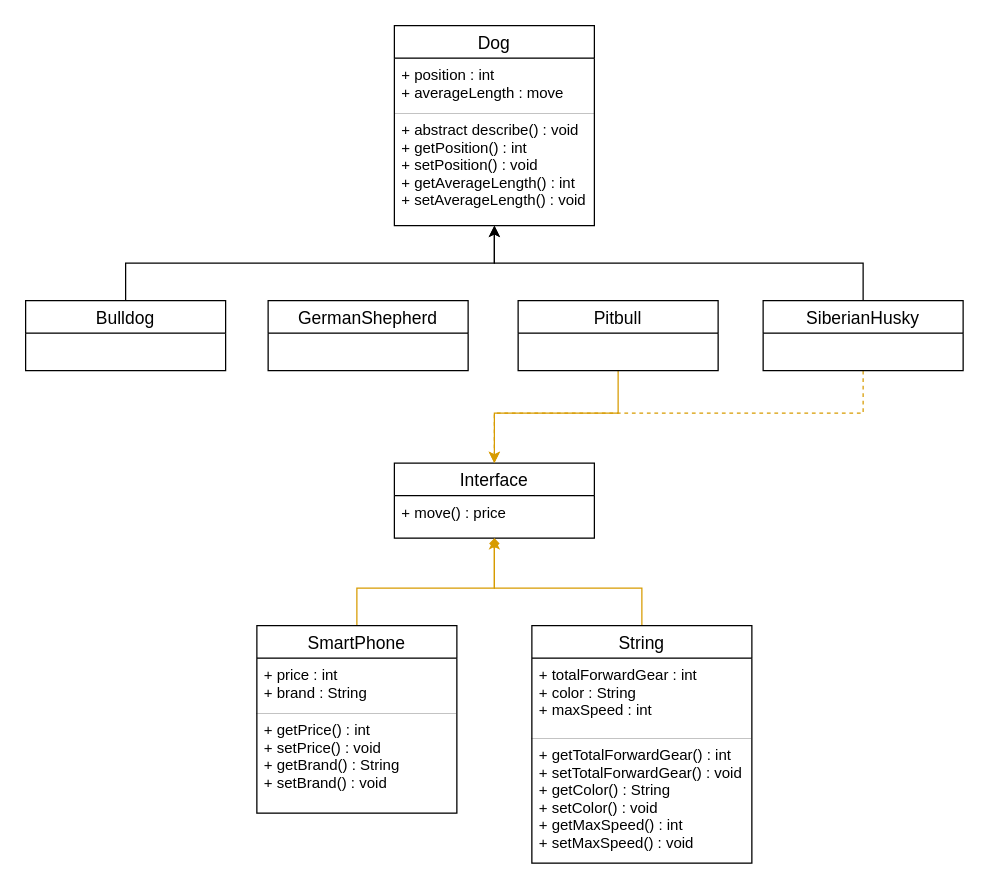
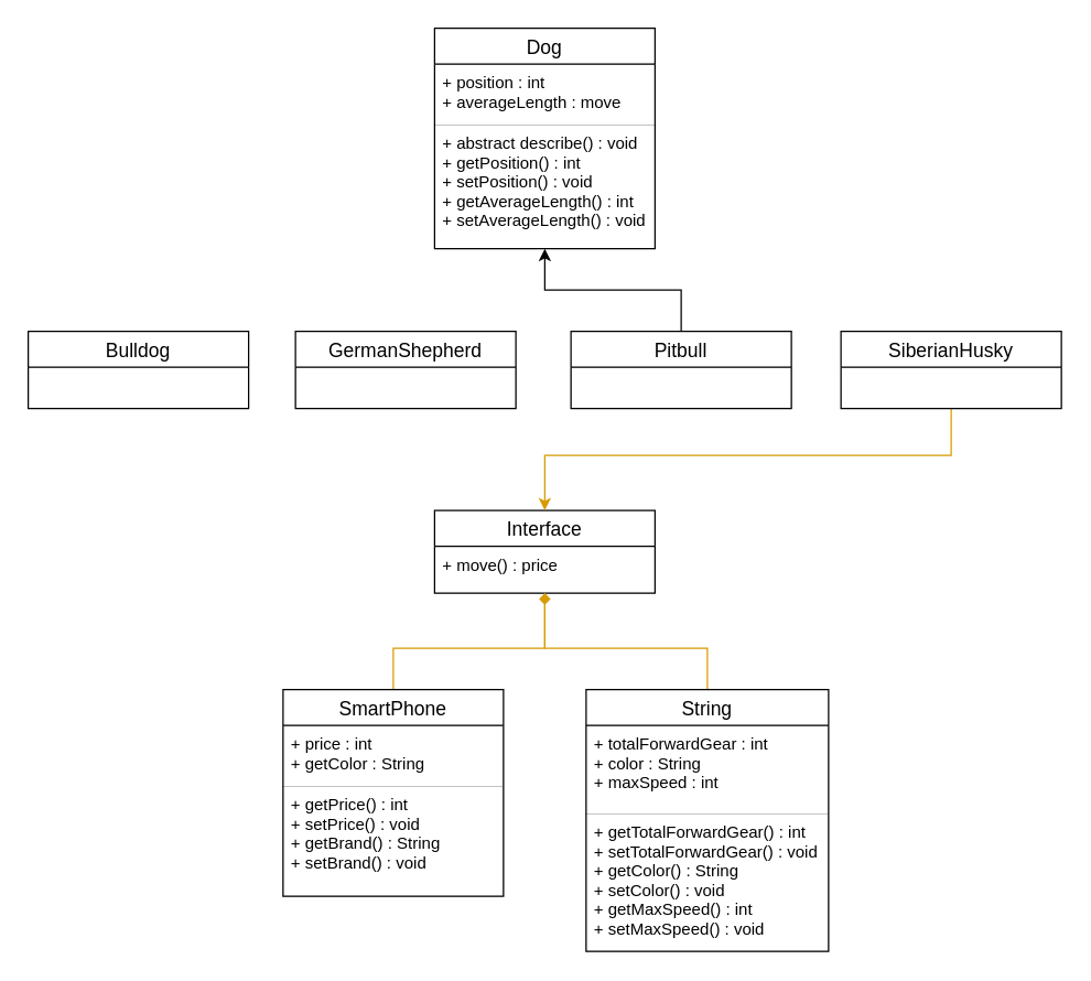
- <mxCell id="7" style="edgeStyle=orthogonalEdgeStyle;rounded=0;orthogonalLoop=1;jettySize=auto;html=1;" edge="1" parent="1" source="8" target="4"><mxGeometry relative="1" as="geometry"><Array as="points"><mxPoint x="100" y="210" /><mxPoint x="395" y="210" /></Array></mxGeometry></mxCell>
- <mxCell id="16" style="edgeStyle=orthogonalEdgeStyle;rounded=0;orthogonalLoop=1;jettySize=auto;html=1;" edge="1" parent="1" source="18" target="4"><mxGeometry relative="1" as="geometry"><Array as="points"><mxPoint x="690" y="210" /><mxPoint x="395" y="210" /></Array></mxGeometry></mxCell>
+ <mxCell id="12" style="edgeStyle=orthogonalEdgeStyle;rounded=0;orthogonalLoop=1;jettySize=auto;html=1;" edge="1" parent="1" source="14" target="4"><mxGeometry relative="1" as="geometry" /></mxCell>
- <mxCell id="13" style="edgeStyle=orthogonalEdgeStyle;rounded=0;orthogonalLoop=1;jettySize=auto;html=1;fillColor=#ffe6cc;strokeColor=#d79b00;" edge="1" parent="1" source="14" target="2"><mxGeometry relative="1" as="geometry"><Array as="points"><mxPoint x="494" y="330" /><mxPoint x="395" y="330" /></Array></mxGeometry></mxCell>
- <mxCell id="17" style="edgeStyle=orthogonalEdgeStyle;rounded=0;orthogonalLoop=1;jettySize=auto;html=1;fillColor=#ffe6cc;strokeColor=#d79b00;dashed=1;" edge="1" parent="1" source="18" target="2"><mxGeometry relative="1" as="geometry"><Array as="points"><mxPoint x="690" y="330" /><mxPoint x="395" y="330" /></Array></mxGeometry></mxCell>
+ <mxCell id="17" style="edgeStyle=orthogonalEdgeStyle;rounded=0;orthogonalLoop=1;jettySize=auto;html=1;fillColor=#ffe6cc;strokeColor=#d79b00;" edge="1" parent="1" source="18" target="2"><mxGeometry relative="1" as="geometry"><Array as="points"><mxPoint x="690" y="330" /><mxPoint x="395" y="330" /></Array></mxGeometry></mxCell>
- <mxCell id="24" style="edgeStyle=orthogonalEdgeStyle;rounded=0;orthogonalLoop=1;jettySize=auto;html=1;fillColor=#ffe6cc;strokeColor=#d79b00;" edge="1" parent="1" source="25" target="2"><mxGeometry relative="1" as="geometry"><Array as="points"><mxPoint x="513" y="470" /><mxPoint x="395" y="470" /></Array></mxGeometry></mxCell>
+ <mxCell id="24" style="edgeStyle=orthogonalEdgeStyle;rounded=0;orthogonalLoop=1;jettySize=auto;html=1;fillColor=#ffe6cc;strokeColor=#d79b00;endArrow=none;" edge="1" parent="1" source="25" target="2"><mxGeometry relative="1" as="geometry"><Array as="points"><mxPoint x="513" y="470" /><mxPoint x="395" y="470" /></Array></mxGeometry></mxCell>
- <mxCell id="22" value="+ price : int&#10;+ brand : String" style="text;strokeColor=default;fillColor=none;spacingLeft=4;spacingRight=4;overflow=hidden;rotatable=0;points=[[0,0.5],[1,0.5]];portConstraint=eastwest;fontSize=12;rounded=0;shadow=0;glass=0;sketch=0;fillStyle=auto;strokeWidth=0;" vertex="1" parent="21"><mxGeometry y="26" width="160" height="44" as="geometry" /></mxCell>
+ <mxCell id="22" value="+ price : int&#10;+ getColor : String" style="text;strokeColor=default;fillColor=none;spacingLeft=4;spacingRight=4;overflow=hidden;rotatable=0;points=[[0,0.5],[1,0.5]];portConstraint=eastwest;fontSize=12;rounded=0;shadow=0;glass=0;sketch=0;fillStyle=auto;strokeWidth=0;" vertex="1" parent="21"><mxGeometry y="26" width="160" height="44" as="geometry" /></mxCell>
